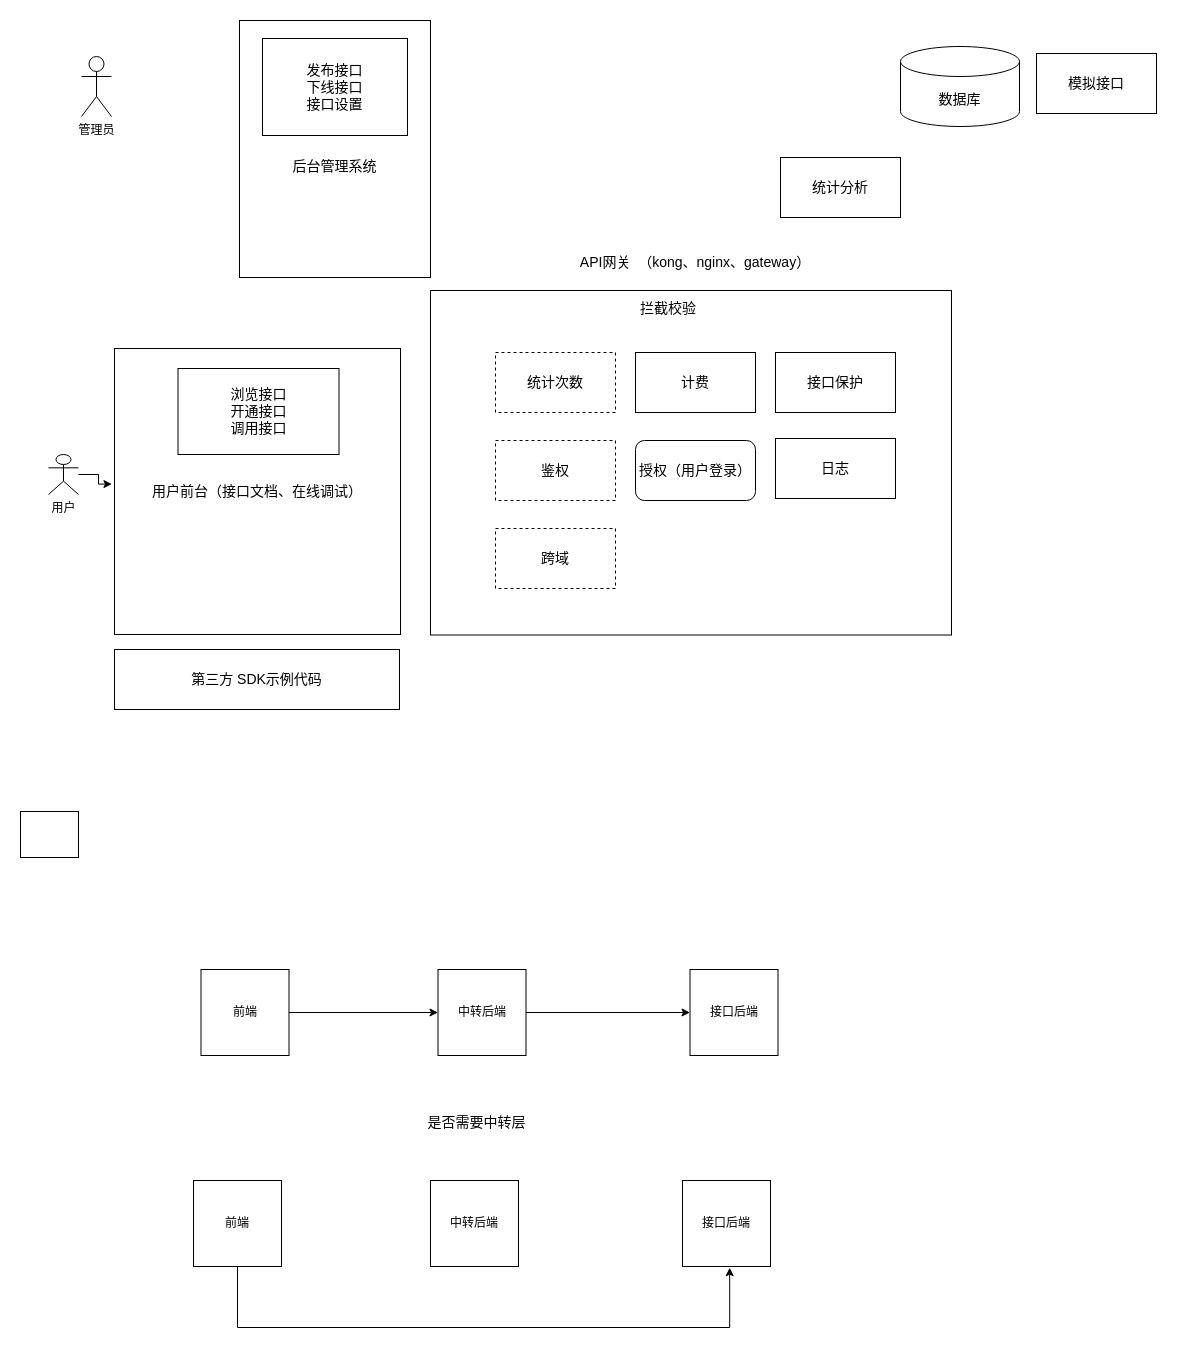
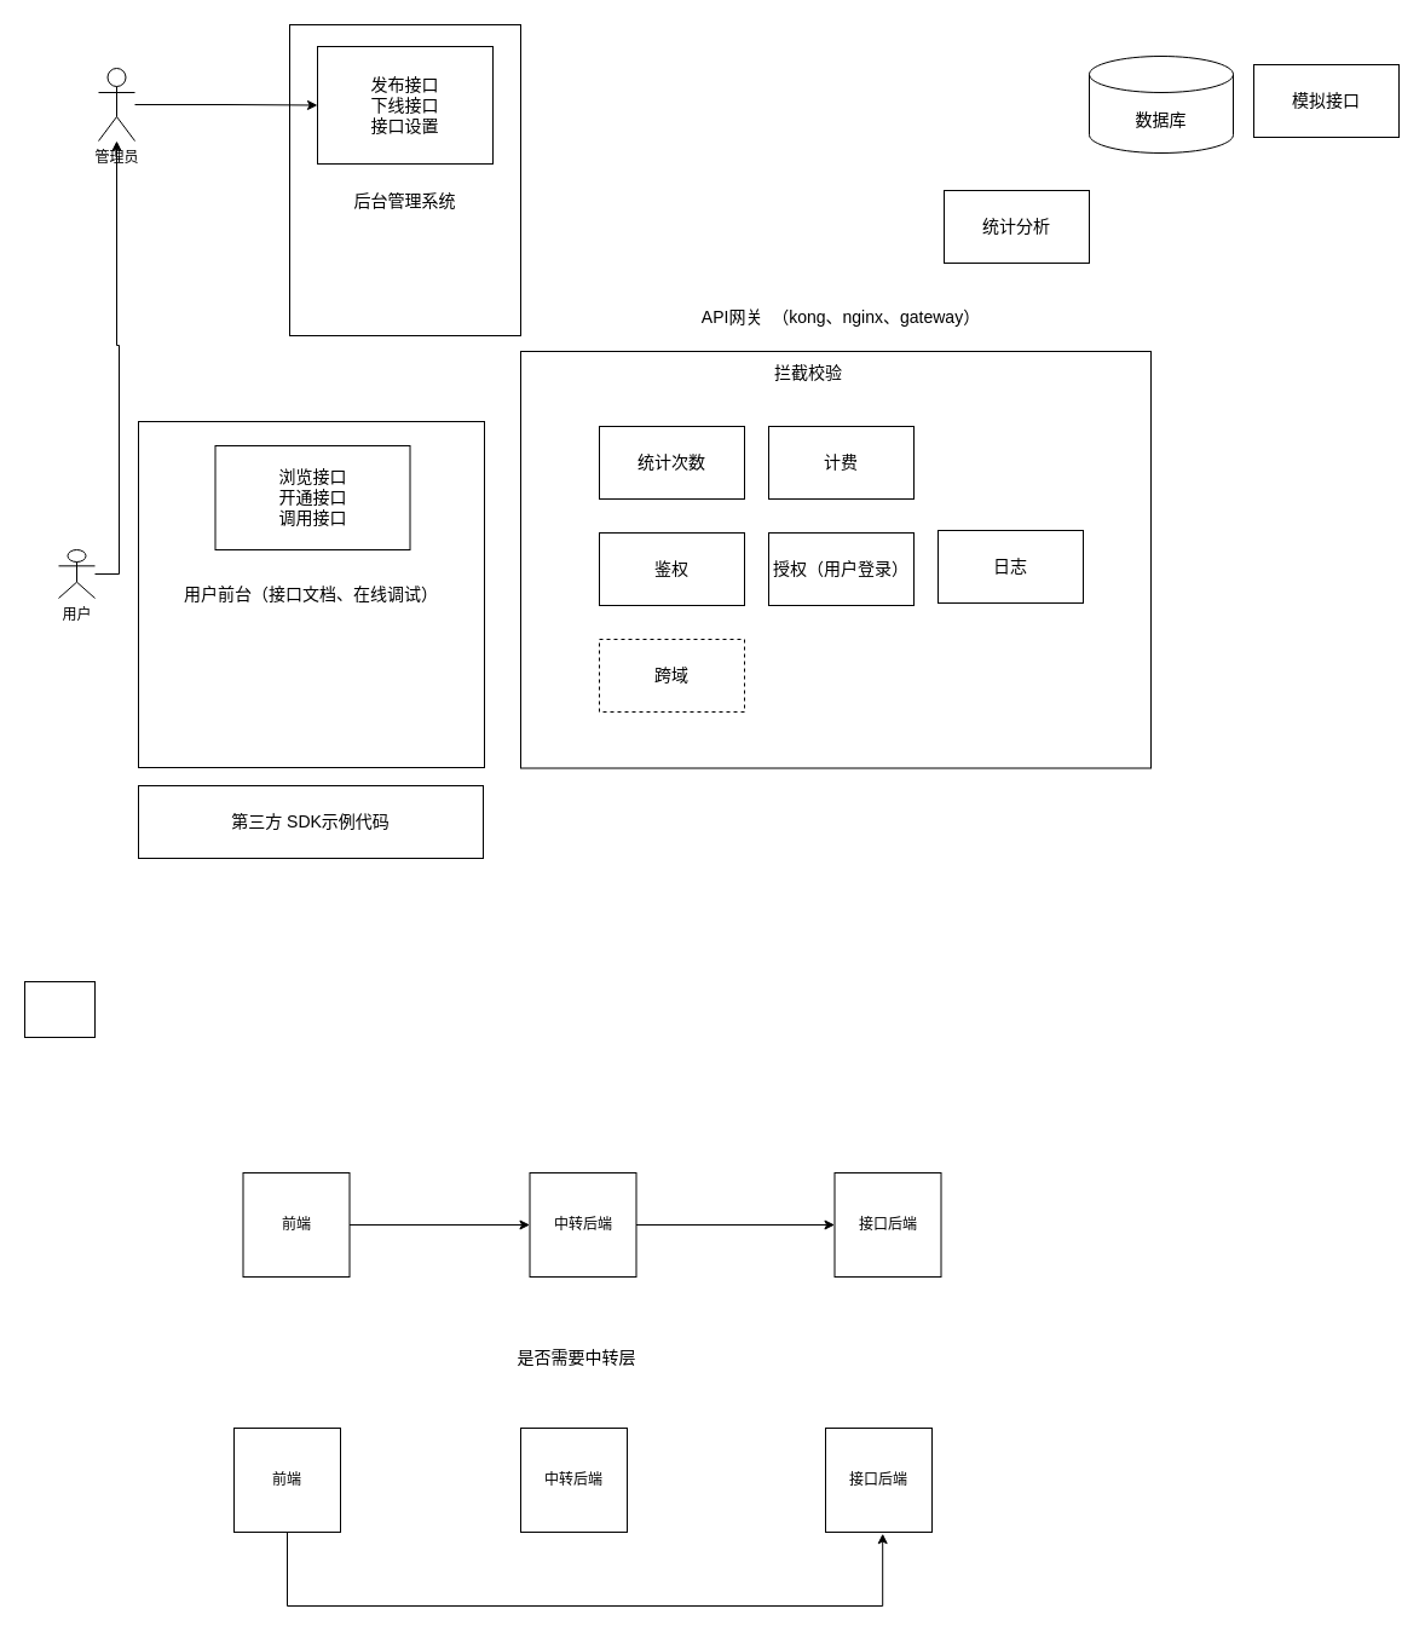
+ <mxCell id="9" style="edgeStyle=orthogonalEdgeStyle;rounded=0;orthogonalLoop=1;jettySize=auto;html=1;fontSize=14;" parent="1" source="3" target="8" edge="1"><mxGeometry relative="1" as="geometry" /></mxCell>
- <mxCell id="14" value="统计次数" style="rounded=0;whiteSpace=wrap;html=1;fontSize=14;dashed=1;" parent="1" vertex="1"><mxGeometry x="495" y="352" width="120" height="60" as="geometry" /></mxCell>
+ <mxCell id="14" value="统计次数" style="rounded=0;whiteSpace=wrap;html=1;fontSize=14;" parent="1" vertex="1"><mxGeometry x="495" y="352" width="120" height="60" as="geometry" /></mxCell>
- <mxCell id="17" value="接口保护" style="rounded=0;whiteSpace=wrap;html=1;fontSize=14;" parent="1" vertex="1"><mxGeometry x="775" y="352" width="120" height="60" as="geometry" /></mxCell>
- <mxCell id="18" value="鉴权" style="rounded=0;whiteSpace=wrap;html=1;fontSize=14;dashed=1;" parent="1" vertex="1"><mxGeometry x="495" y="440" width="120" height="60" as="geometry" /></mxCell>
+ <mxCell id="18" value="鉴权" style="rounded=0;whiteSpace=wrap;html=1;fontSize=14;" parent="1" vertex="1"><mxGeometry x="495" y="440" width="120" height="60" as="geometry" /></mxCell>
- <mxCell id="19" value="授权（用户登录）" style="whiteSpace=wrap;html=1;fontSize=14;rounded=1;" parent="1" vertex="1"><mxGeometry x="635" y="440" width="120" height="60" as="geometry" /></mxCell>
+ <mxCell id="19" value="授权（用户登录）" style="rounded=0;whiteSpace=wrap;html=1;fontSize=14;" parent="1" vertex="1"><mxGeometry x="635" y="440" width="120" height="60" as="geometry" /></mxCell>
- <mxCell id="4" style="edgeStyle=orthogonalEdgeStyle;rounded=0;orthogonalLoop=1;jettySize=auto;html=1;entryX=-0.009;entryY=0.474;entryDx=0;entryDy=0;entryPerimeter=0;fontSize=14;" parent="1" source="5" target="12" edge="1"><mxGeometry relative="1" as="geometry" /></mxCell>
+ <mxCell id="4" style="edgeStyle=orthogonalEdgeStyle;rounded=0;orthogonalLoop=1;jettySize=auto;html=1;fontSize=14;" parent="1" source="5" target="3" edge="1"><mxGeometry relative="1" as="geometry" /></mxCell>
